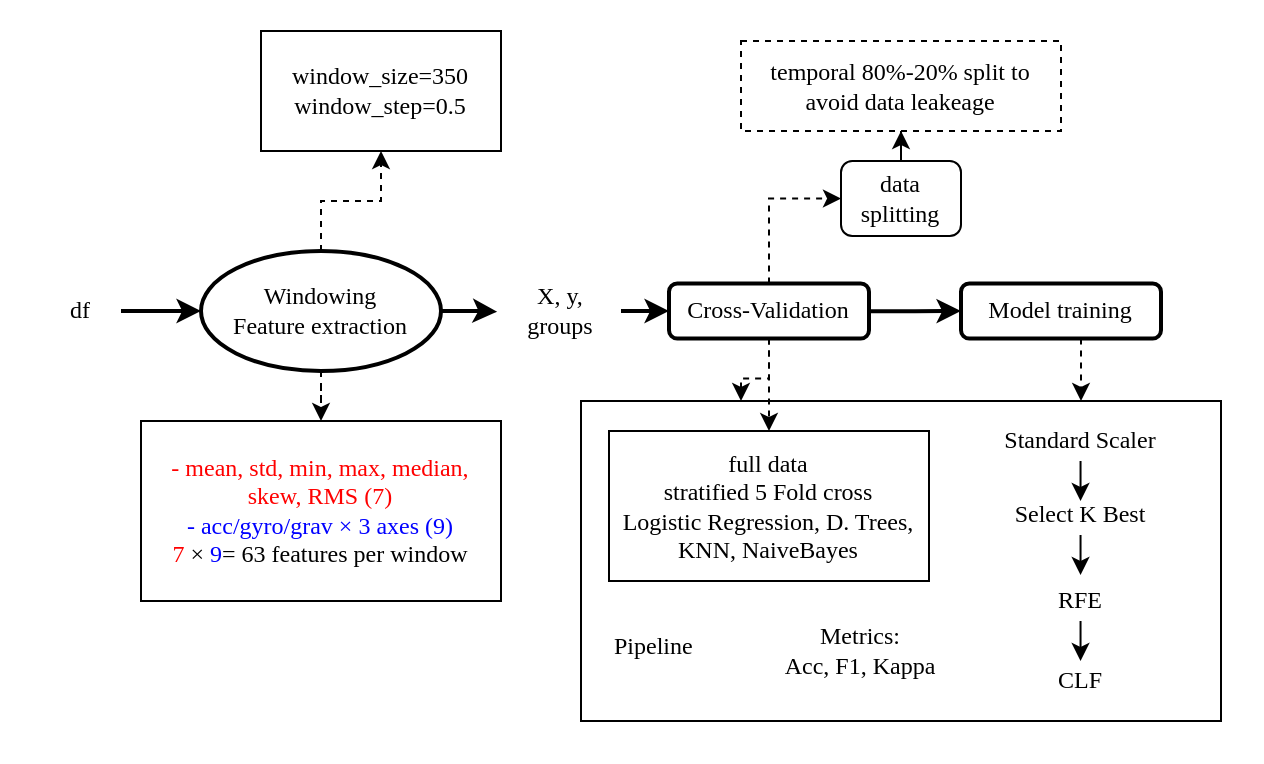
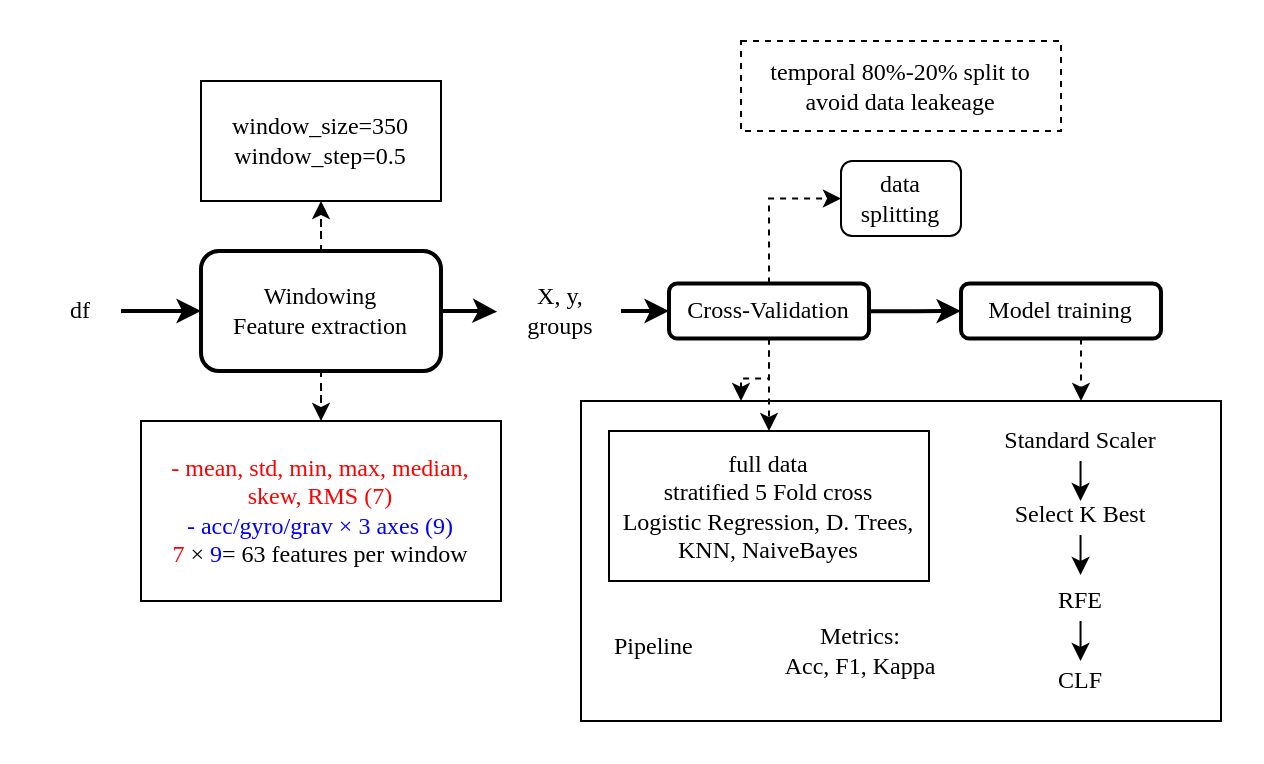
- <mxCell id="10" value="window_size=350&#10;window_step=0.5" style="rounded=0;whiteSpace=wrap;html=1;fontFamily=Comic Sans MS;" vertex="1" parent="1"><mxGeometry x="130" y="15" width="120" height="60" as="geometry" /></mxCell>
+ <mxCell id="10" value="window_size=350&#10;window_step=0.5" style="rounded=0;whiteSpace=wrap;html=1;fontFamily=Comic Sans MS;" vertex="1" parent="1"><mxGeometry x="100" y="40" width="120" height="60" as="geometry" /></mxCell>
- <mxCell id="19" style="edgeStyle=orthogonalEdgeStyle;rounded=0;orthogonalLoop=1;jettySize=auto;html=1;dashed=1;fontFamily=Comic Sans MS;" edge="1" parent="1" source="20" target="23"><mxGeometry relative="1" as="geometry" /></mxCell>
- <mxCell id="9" value="Windowing&lt;div&gt;Feature extraction&lt;/div&gt;" style="ellipse;whiteSpace=wrap;html=1;fontFamily=Comic Sans MS;strokeWidth=2;" vertex="1" parent="1"><mxGeometry x="100" y="125" width="120" height="60" as="geometry" /></mxCell>
+ <mxCell id="9" value="Windowing&lt;div&gt;Feature extraction&lt;/div&gt;" style="rounded=1;whiteSpace=wrap;html=1;fontFamily=Comic Sans MS;strokeWidth=2;" vertex="1" parent="1"><mxGeometry x="100" y="125" width="120" height="60" as="geometry" /></mxCell>
